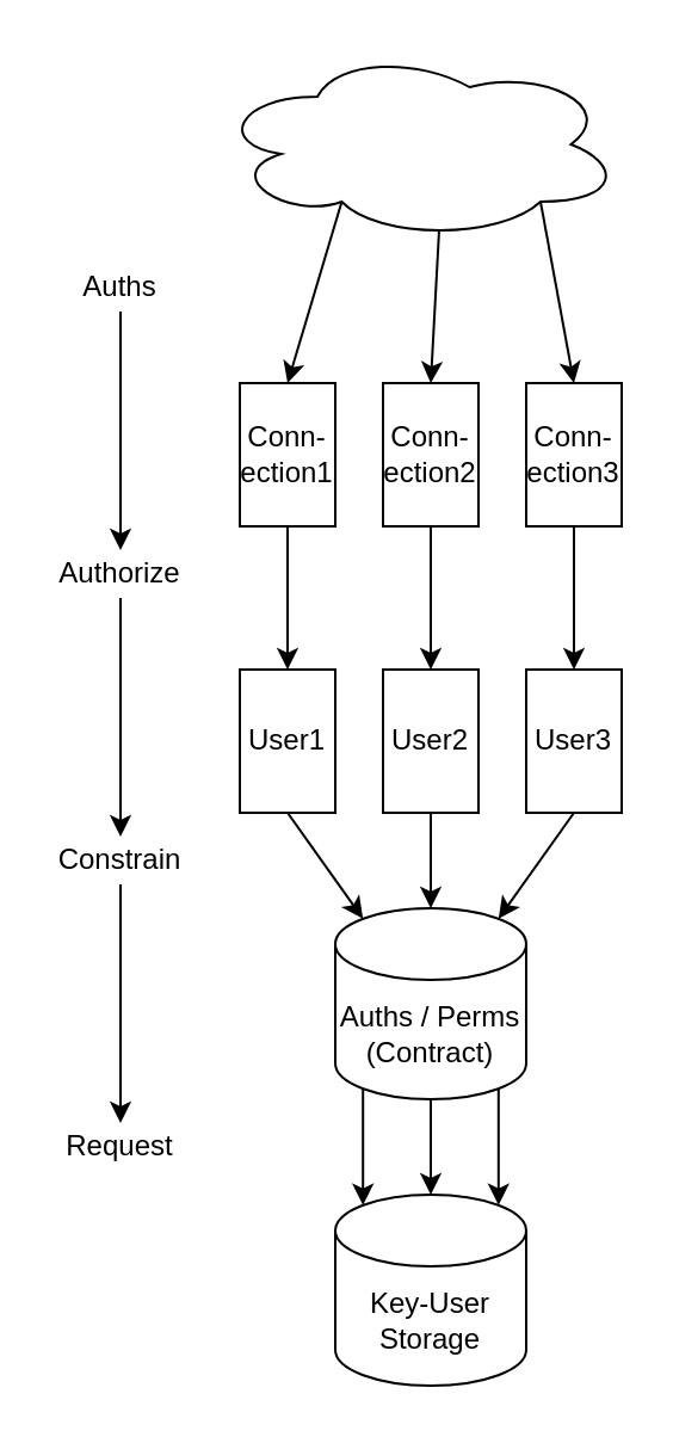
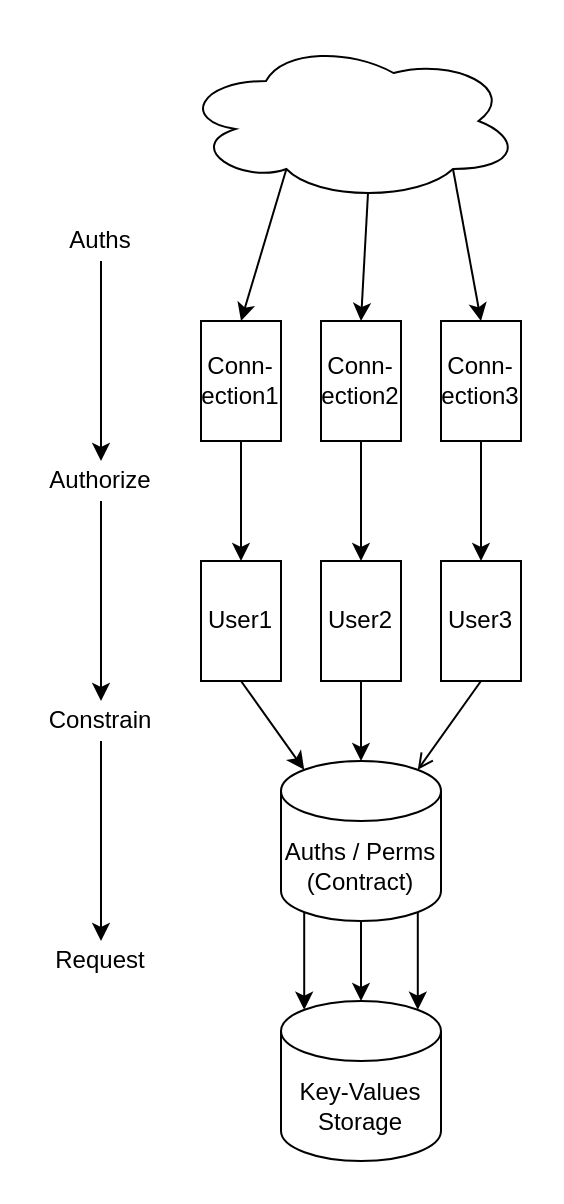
- <mxCell id="11" style="edgeStyle=none;rounded=0;orthogonalLoop=1;jettySize=auto;html=1;exitX=0.5;exitY=1;exitDx=0;exitDy=0;entryX=0.855;entryY=0;entryDx=0;entryDy=4.35;entryPerimeter=0;" edge="1" parent="1" source="12" target="6"><mxGeometry relative="1" as="geometry"><mxPoint x="220" y="400" as="targetPoint" /></mxGeometry></mxCell>
+ <mxCell id="11" style="edgeStyle=none;rounded=0;orthogonalLoop=1;jettySize=auto;html=1;exitX=0.5;exitY=1;exitDx=0;exitDy=0;entryX=0.855;entryY=0;entryDx=0;entryDy=4.35;entryPerimeter=0;endArrow=open;" edge="1" parent="1" source="12" target="6"><mxGeometry relative="1" as="geometry"><mxPoint x="220" y="400" as="targetPoint" /></mxGeometry></mxCell>
- <mxCell id="2" value="Key-User&lt;br&gt;Storage" style="shape=cylinder3;whiteSpace=wrap;html=1;boundedLbl=1;backgroundOutline=1;size=15;" vertex="1" parent="1"><mxGeometry x="140" y="500" width="80" height="80" as="geometry" /></mxCell>
+ <mxCell id="2" value="Key-Values&lt;br&gt;Storage" style="shape=cylinder3;whiteSpace=wrap;html=1;boundedLbl=1;backgroundOutline=1;size=15;" vertex="1" parent="1"><mxGeometry x="140" y="500" width="80" height="80" as="geometry" /></mxCell>
